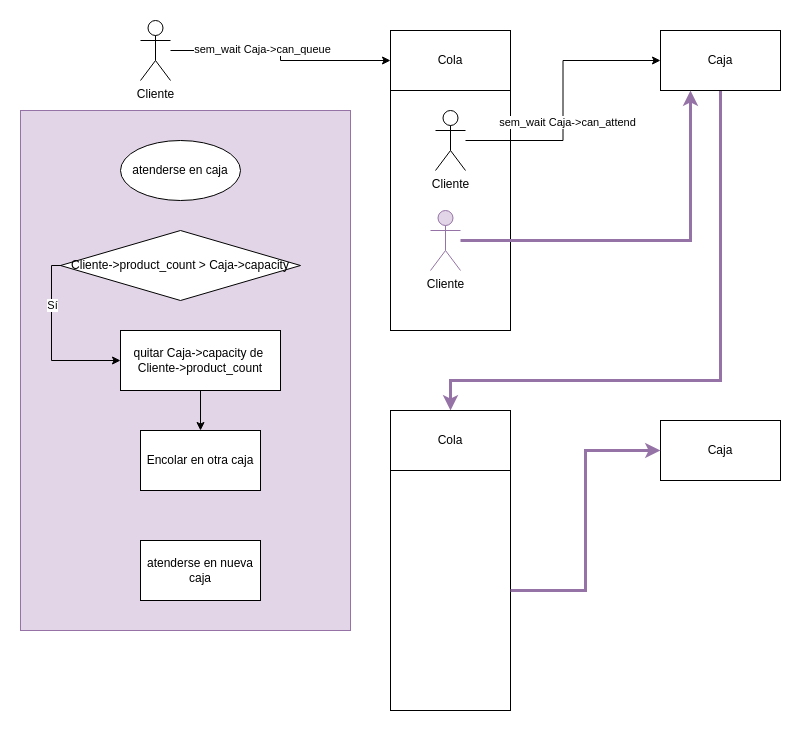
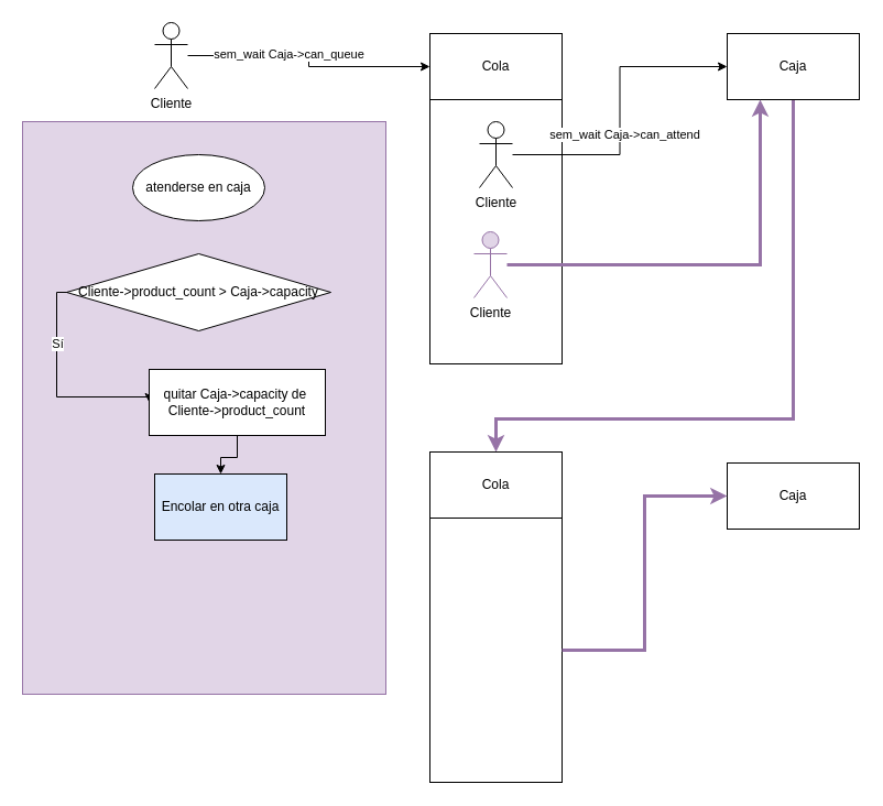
- <mxCell id="21" value="quitar Caja-&amp;gt;capacity de&amp;nbsp;&lt;br&gt;Cliente-&amp;gt;product_count" style="rounded=0;whiteSpace=wrap;html=1;" vertex="1" parent="1"><mxGeometry x="120" y="330" width="160" height="60" as="geometry" /></mxCell>
+ <mxCell id="21" value="quitar Caja-&amp;gt;capacity de&amp;nbsp;&lt;br&gt;Cliente-&amp;gt;product_count" style="rounded=0;whiteSpace=wrap;html=1;" vertex="1" parent="1"><mxGeometry x="135" y="335" width="160" height="60" as="geometry" /></mxCell>
- <mxCell id="23" value="Encolar en otra caja" style="rounded=0;whiteSpace=wrap;html=1;" vertex="1" parent="1"><mxGeometry x="140" y="430" width="120" height="60" as="geometry" /></mxCell>
+ <mxCell id="23" value="Encolar en otra caja" style="rounded=0;whiteSpace=wrap;html=1;fillColor=#dae8fc;" vertex="1" parent="1"><mxGeometry x="140" y="430" width="120" height="60" as="geometry" /></mxCell>
- <mxCell id="27" value="atenderse en nueva caja" style="whiteSpace=wrap;html=1;rounded=0;" vertex="1" parent="1"><mxGeometry x="140" y="540" width="120" height="60" as="geometry" /></mxCell>
